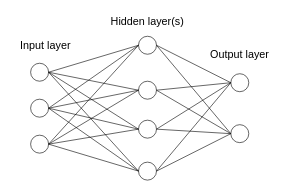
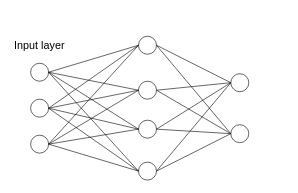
- <mxCell id="32" value="&lt;font style=&quot;font-size: 18px;&quot;&gt;Hidden layer(s)&lt;/font&gt;" style="text;html=1;strokeColor=none;fillColor=none;align=center;verticalAlign=middle;whiteSpace=wrap;rounded=0;" vertex="1" parent="1"><mxGeometry x="170" y="20" width="150" height="30" as="geometry" /></mxCell>
- <mxCell id="31" value="&lt;font style=&quot;font-size: 18px;&quot;&gt;Input layer&lt;/font&gt;" style="text;html=1;strokeColor=none;fillColor=none;align=center;verticalAlign=middle;whiteSpace=wrap;rounded=0;" vertex="1" parent="1"><mxGeometry x="30" y="60" width="90" height="30" as="geometry" /></mxCell>
+ <mxCell id="31" value="&lt;font style=&quot;font-size: 18px;&quot;&gt;Input layer&lt;/font&gt;" style="text;html=1;strokeColor=none;fillColor=none;align=center;verticalAlign=middle;whiteSpace=wrap;rounded=0;" vertex="1" parent="1"><mxGeometry x="20" y="60" width="90" height="30" as="geometry" /></mxCell>
- <mxCell id="33" value="&lt;span style=&quot;font-size: 18px;&quot;&gt;Output layer&lt;/span&gt;" style="text;html=1;strokeColor=none;fillColor=none;align=center;verticalAlign=middle;whiteSpace=wrap;rounded=0;" vertex="1" parent="1"><mxGeometry x="324" y="75" width="150" height="30" as="geometry" /></mxCell>
